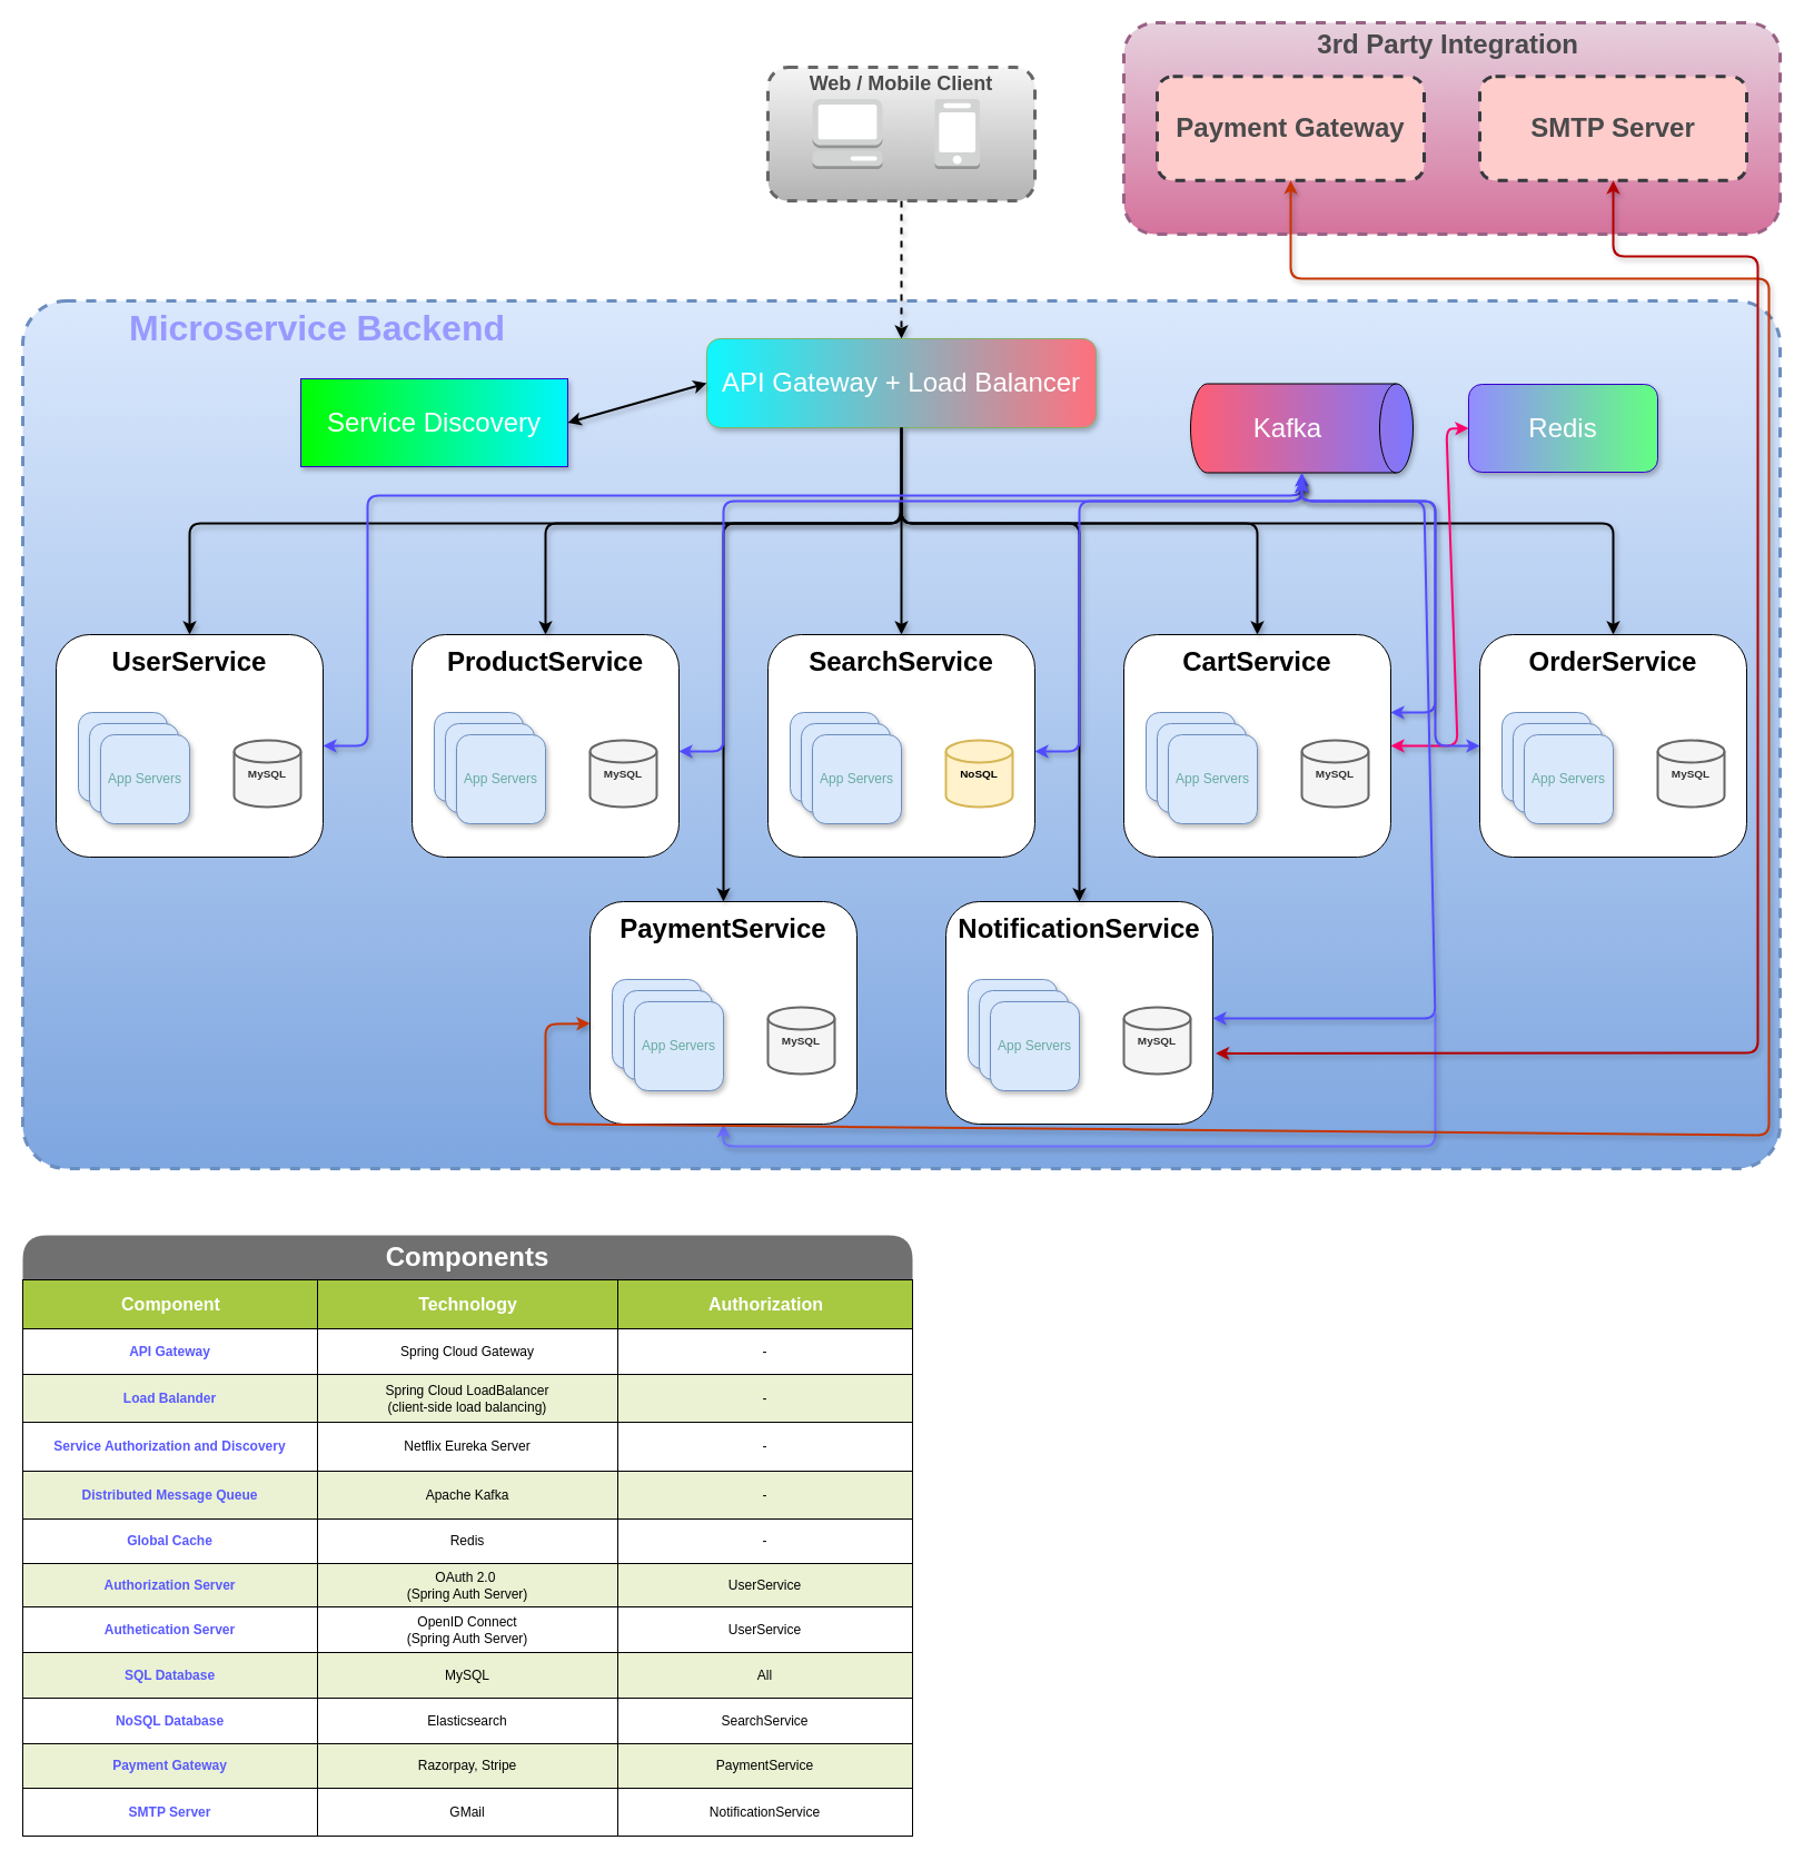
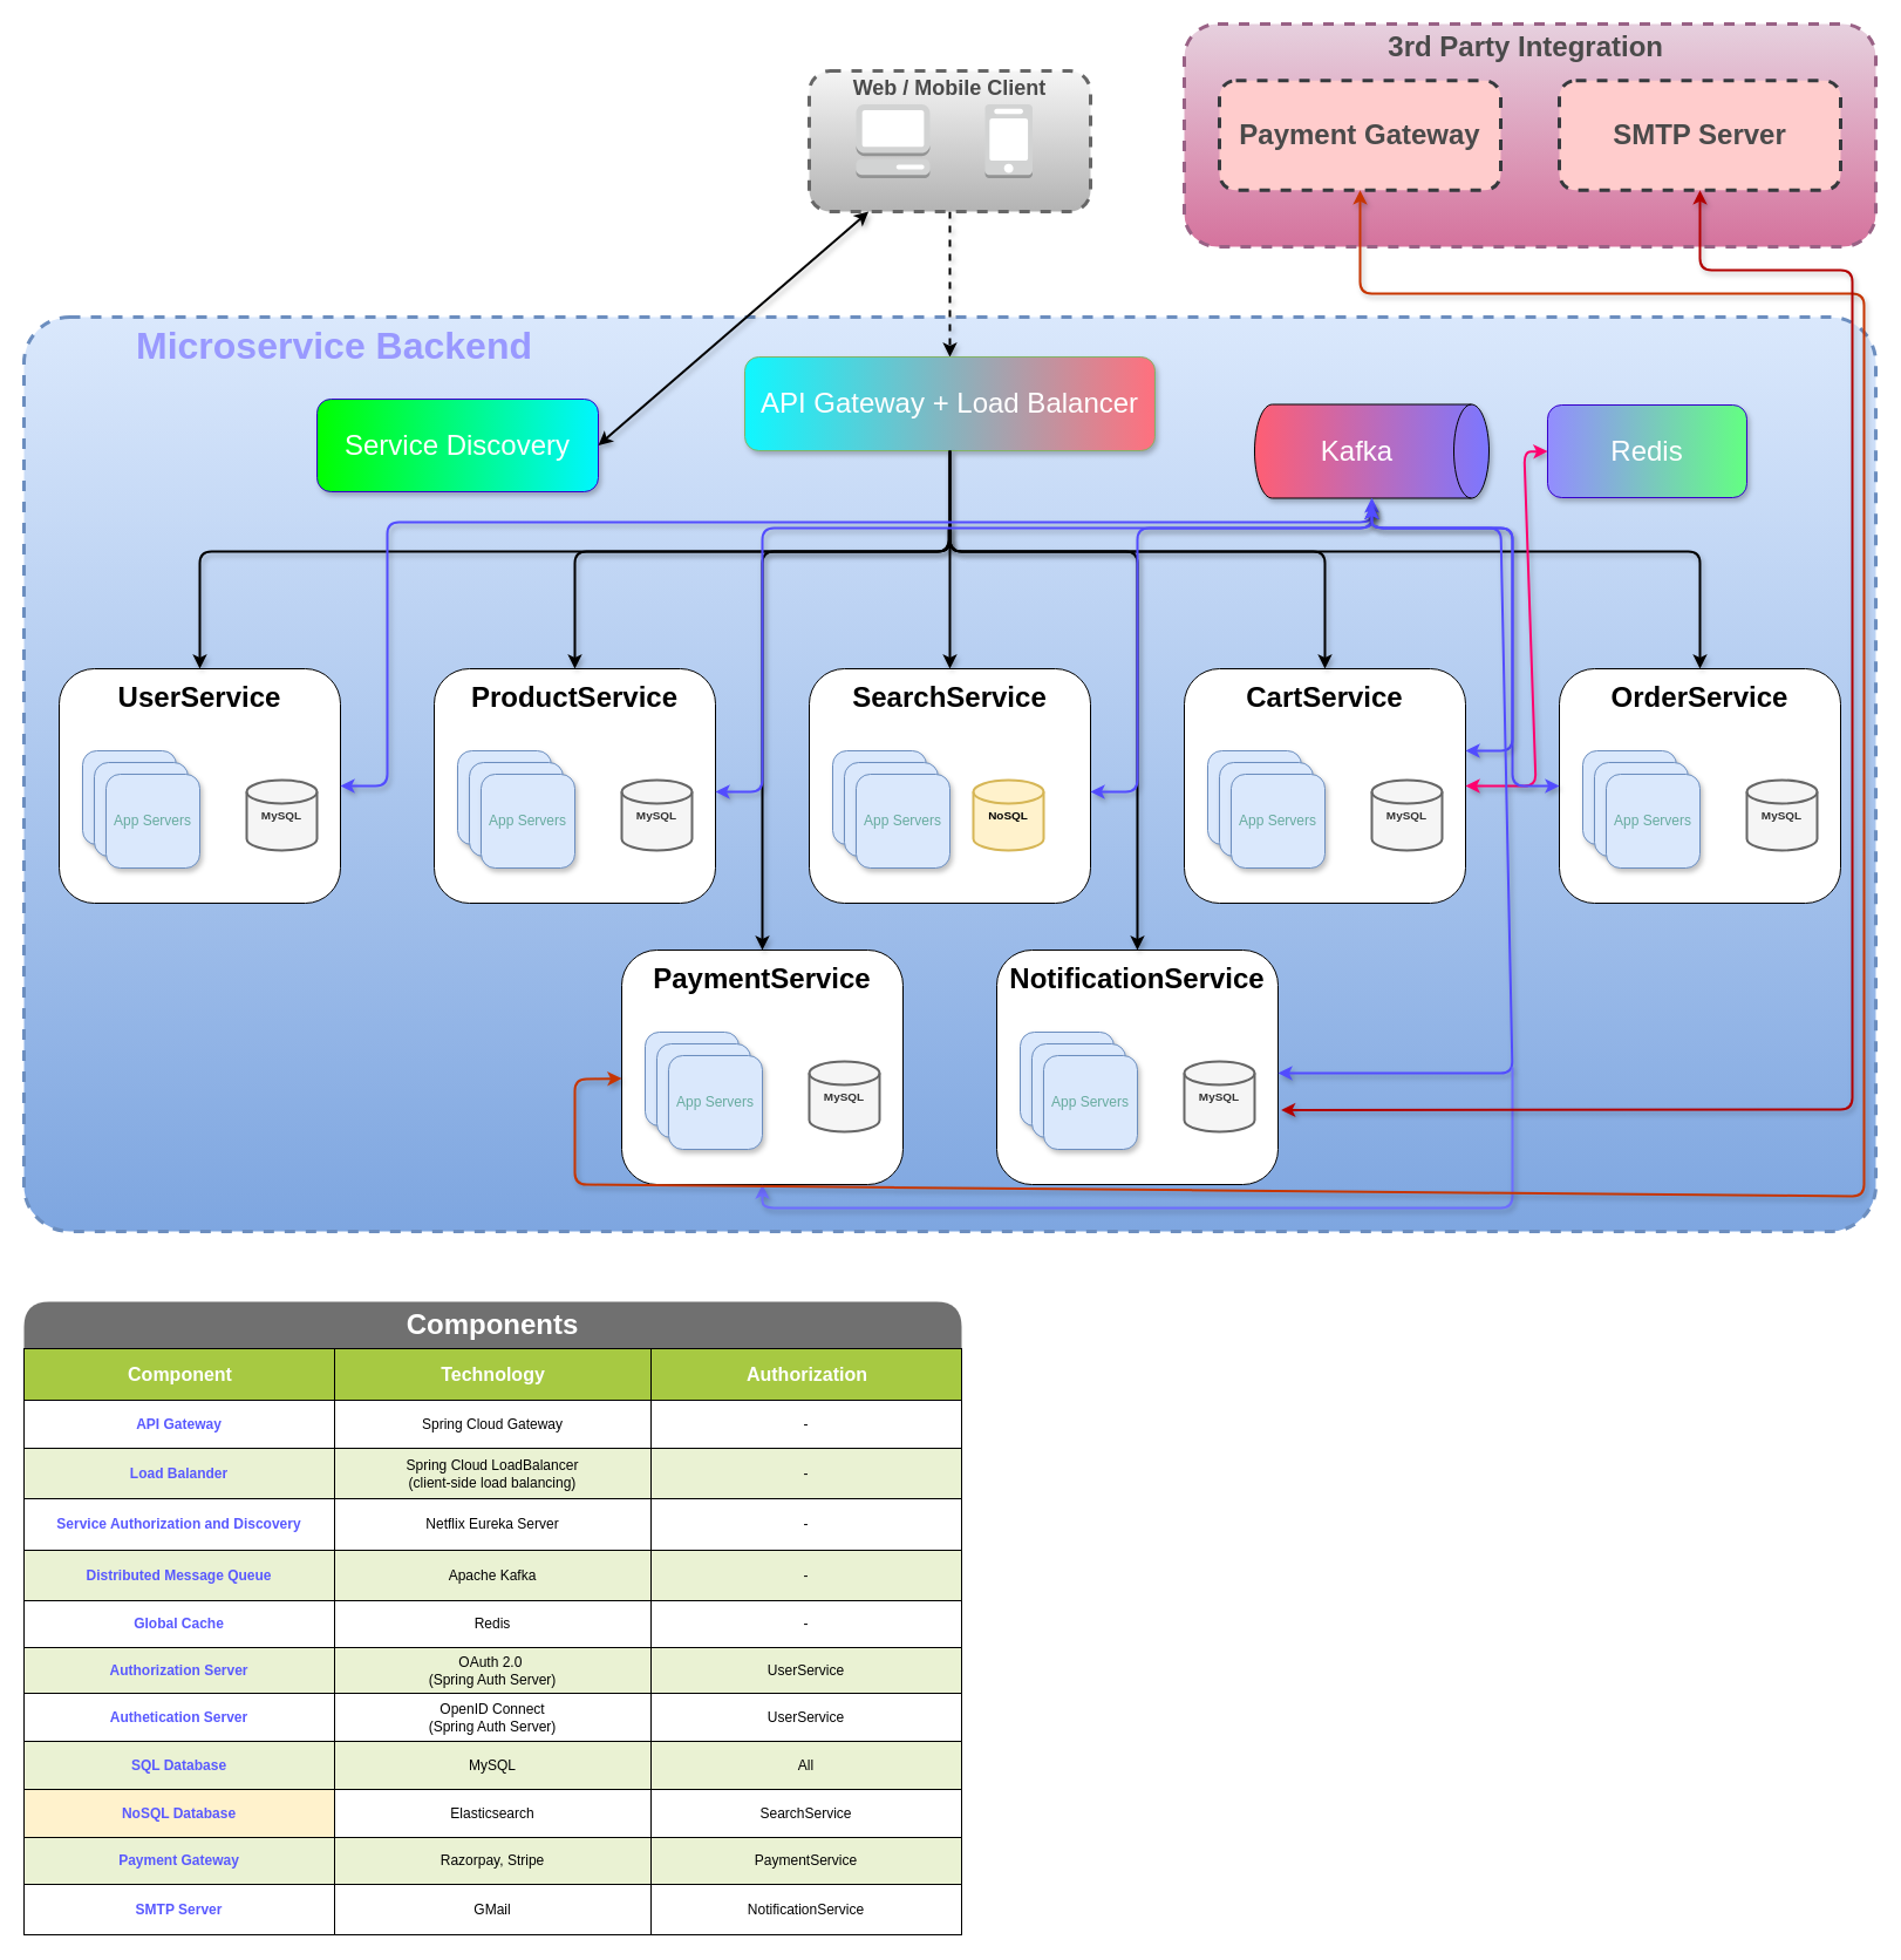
- <mxCell id="57" value="" style="endArrow=classic;startArrow=classic;html=1;entryX=0;entryY=0.5;entryDx=0;entryDy=0;exitX=1;exitY=0.5;exitDx=0;exitDy=0;strokeWidth=2;shadow=1;rounded=1;" parent="1" source="49" target="6" edge="1"><mxGeometry width="50" height="50" relative="1" as="geometry"><mxPoint x="580" y="390" as="sourcePoint" /><mxPoint x="630" y="340" as="targetPoint" /></mxGeometry></mxCell>
+ <mxCell id="57" value="" style="endArrow=classic;startArrow=classic;html=1;exitX=1;exitY=0.5;exitDx=0;exitDy=0;strokeWidth=2;shadow=1;rounded=1;" parent="1" source="49" target="5" edge="1"><mxGeometry width="50" height="50" relative="1" as="geometry"><mxPoint x="580" y="390" as="sourcePoint" /><mxPoint x="630" y="340" as="targetPoint" /></mxGeometry></mxCell>
- <mxCell id="49" value="&lt;h1&gt;&lt;font style=&quot;font-weight: normal; color: rgb(255, 255, 255);&quot;&gt;Service Discovery&lt;/font&gt;&lt;/h1&gt;" style="whiteSpace=wrap;html=1;fillColor=#00FF00;glass=0;shadow=1;strokeColor=#3700CC;fillStyle=auto;fontColor=#ffffff;gradientColor=#00F6FF;gradientDirection=east;rounded=0;" parent="1" vertex="1"><mxGeometry x="270" y="340" width="240" height="79" as="geometry" /></mxCell>
+ <mxCell id="49" value="&lt;h1&gt;&lt;font style=&quot;font-weight: normal; color: rgb(255, 255, 255);&quot;&gt;Service Discovery&lt;/font&gt;&lt;/h1&gt;" style="rounded=1;whiteSpace=wrap;html=1;fillColor=#00FF00;glass=0;shadow=1;strokeColor=#3700CC;fillStyle=auto;fontColor=#ffffff;gradientColor=#00F6FF;gradientDirection=east;" parent="1" vertex="1"><mxGeometry x="270" y="340" width="240" height="79" as="geometry" /></mxCell>
- <mxCell id="24" value="&lt;h5&gt;NoSQL&lt;/h5&gt;" style="strokeWidth=2;html=1;shape=mxgraph.flowchart.database;whiteSpace=wrap;fillColor=#fff2cc;strokeColor=#d6b656;rounded=1;" parent="1" vertex="1"><mxGeometry x="850" y="665" width="60" height="60" as="geometry" /></mxCell>
+ <mxCell id="24" value="&lt;h5&gt;NoSQL&lt;/h5&gt;" style="strokeWidth=2;html=1;shape=mxgraph.flowchart.database;whiteSpace=wrap;fillColor=#fff2cc;strokeColor=#d6b656;rounded=1;" parent="1" vertex="1"><mxGeometry x="830" y="665" width="60" height="60" as="geometry" /></mxCell>
- <mxCell id="112" value="NoSQL Database" style="connectable=0;recursiveResize=0;whiteSpace=wrap;html=1;rounded=0;fontStyle=1;align=center;fontColor=#5959FF;swimlaneLine=0;" parent="111" vertex="1"><mxGeometry width="265" height="41" as="geometry"><mxRectangle width="265" height="41" as="alternateBounds" /></mxGeometry></mxCell>
+ <mxCell id="112" value="NoSQL Database" style="connectable=0;recursiveResize=0;whiteSpace=wrap;html=1;rounded=0;fontStyle=1;align=center;fontColor=#5959FF;swimlaneLine=0;fillColor=#fff2cc;" parent="111" vertex="1"><mxGeometry width="265" height="41" as="geometry"><mxRectangle width="265" height="41" as="alternateBounds" /></mxGeometry></mxCell>
